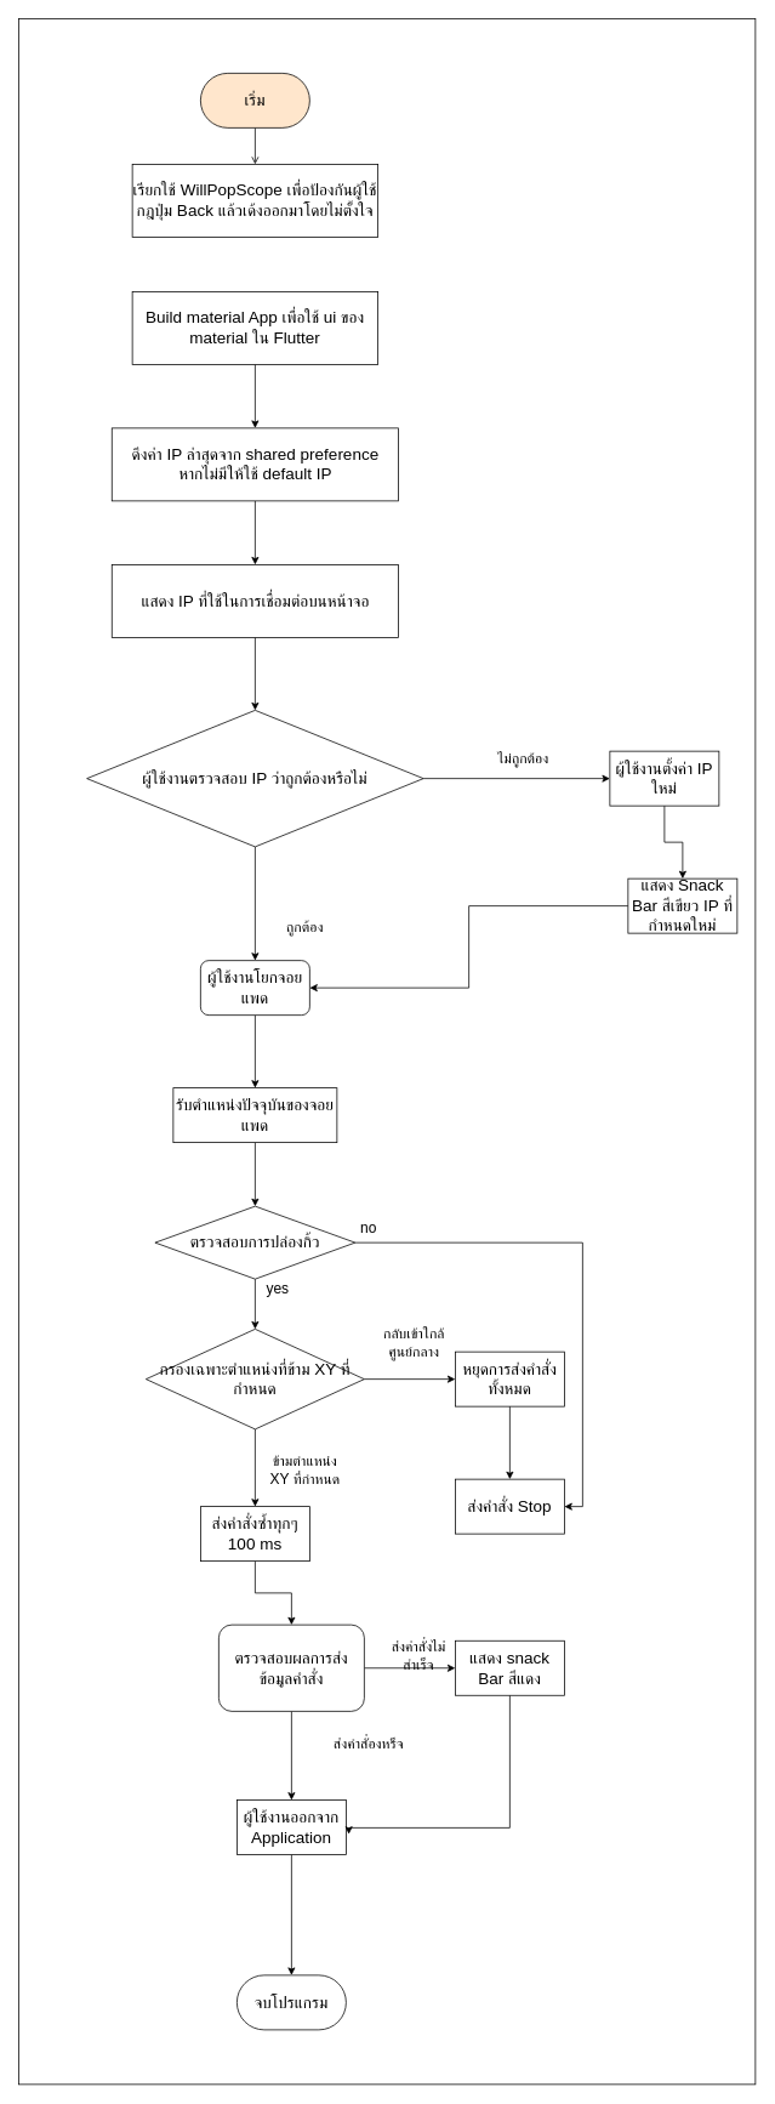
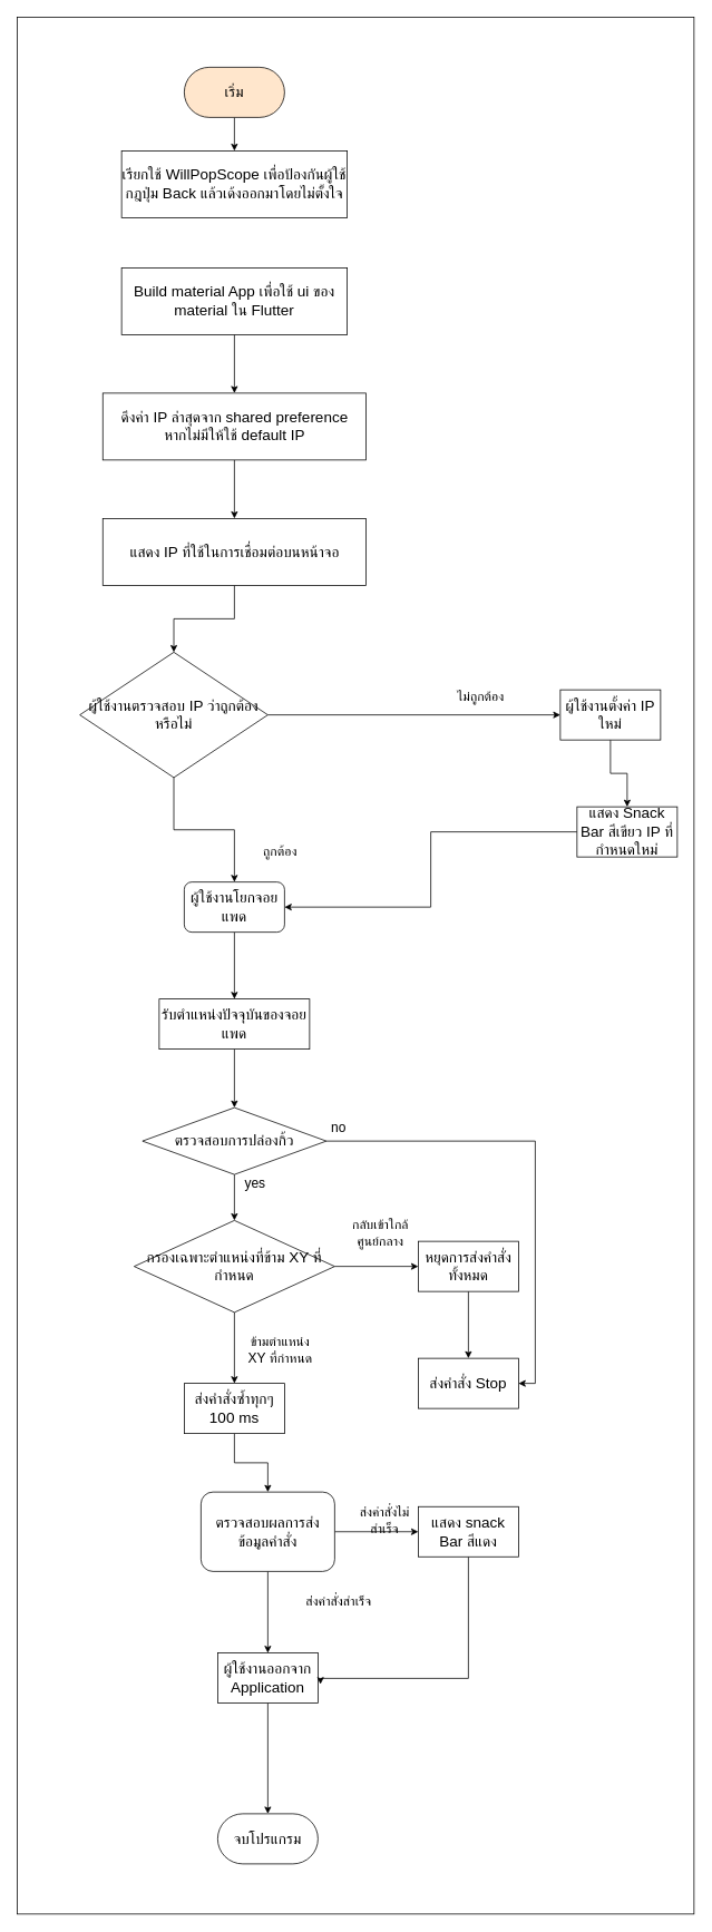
- <mxCell id="3" style="edgeStyle=orthogonalEdgeStyle;rounded=0;orthogonalLoop=1;jettySize=auto;html=1;entryX=0.5;entryY=0;entryDx=0;entryDy=0;fontSize=18;endArrow=open;" edge="1" parent="1" source="4" target="6"><mxGeometry relative="1" as="geometry" /></mxCell>
+ <mxCell id="3" style="edgeStyle=orthogonalEdgeStyle;rounded=0;orthogonalLoop=1;jettySize=auto;html=1;entryX=0.5;entryY=0;entryDx=0;entryDy=0;fontSize=18;" edge="1" parent="1" source="4" target="6"><mxGeometry relative="1" as="geometry" /></mxCell>
- <mxCell id="15" value="&lt;font style=&quot;font-size: 18px&quot;&gt;ผู้ใช้งานตรวจสอบ IP ว่าถูกต้องหรือไม่&lt;/font&gt;" style="rhombus;whiteSpace=wrap;html=1;rounded=0;fontSize=18;" vertex="1" parent="1"><mxGeometry x="95" y="780" width="370" height="150" as="geometry" /></mxCell>
+ <mxCell id="15" value="&lt;font style=&quot;font-size: 18px&quot;&gt;ผู้ใช้งานตรวจสอบ IP ว่าถูกต้องหรือไม่&lt;/font&gt;" style="rhombus;whiteSpace=wrap;html=1;rounded=0;fontSize=18;" vertex="1" parent="1"><mxGeometry x="95" y="780" width="225" height="150" as="geometry" /></mxCell>
- <mxCell id="46" value="&lt;font style=&quot;font-size: 16px&quot;&gt;ส่งคำสั่องหร็จ&lt;/font&gt;" style="text;html=1;strokeColor=none;fillColor=none;align=center;verticalAlign=middle;whiteSpace=wrap;rounded=0;" vertex="1" parent="1"><mxGeometry x="360" y="1900" width="90" height="30" as="geometry" /></mxCell>
+ <mxCell id="46" value="&lt;font style=&quot;font-size: 16px&quot;&gt;ส่งคำสั่งสำเร็จ&lt;/font&gt;" style="text;html=1;strokeColor=none;fillColor=none;align=center;verticalAlign=middle;whiteSpace=wrap;rounded=0;" vertex="1" parent="1"><mxGeometry x="360" y="1900" width="90" height="30" as="geometry" /></mxCell>
